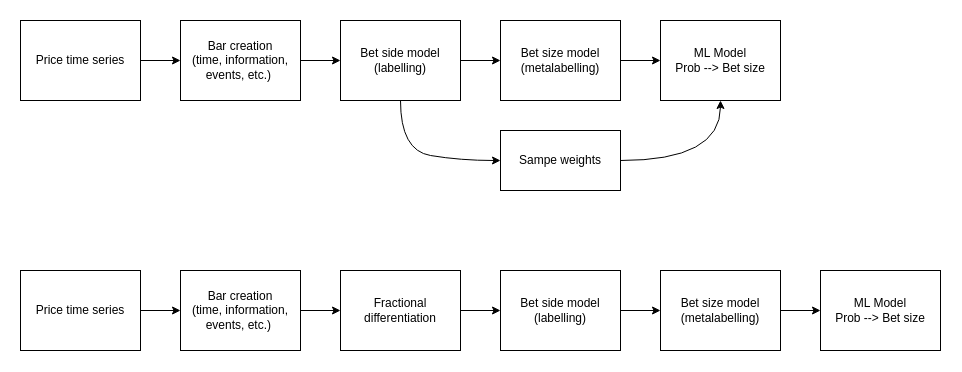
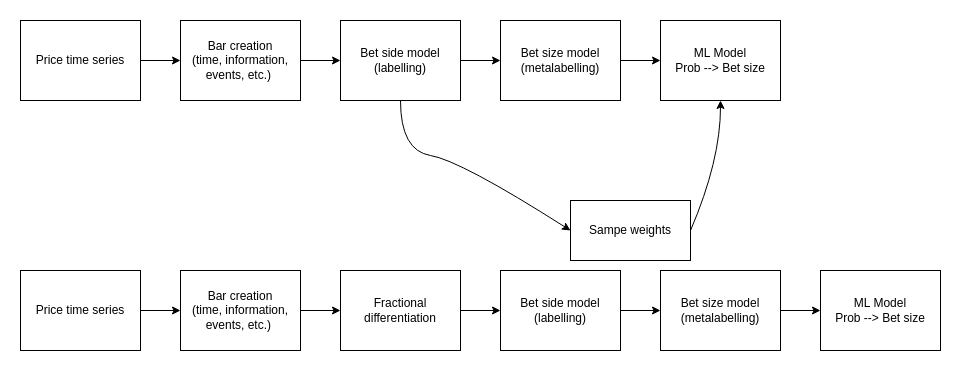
- <mxCell id="10" value="Sampe weights" style="rounded=0;whiteSpace=wrap;html=1;" vertex="1" parent="1"><mxGeometry x="500" y="130" width="120" height="60" as="geometry" /></mxCell>
+ <mxCell id="10" value="Sampe weights" style="rounded=0;whiteSpace=wrap;html=1;" vertex="1" parent="1"><mxGeometry x="570" y="200" width="120" height="60" as="geometry" /></mxCell>
